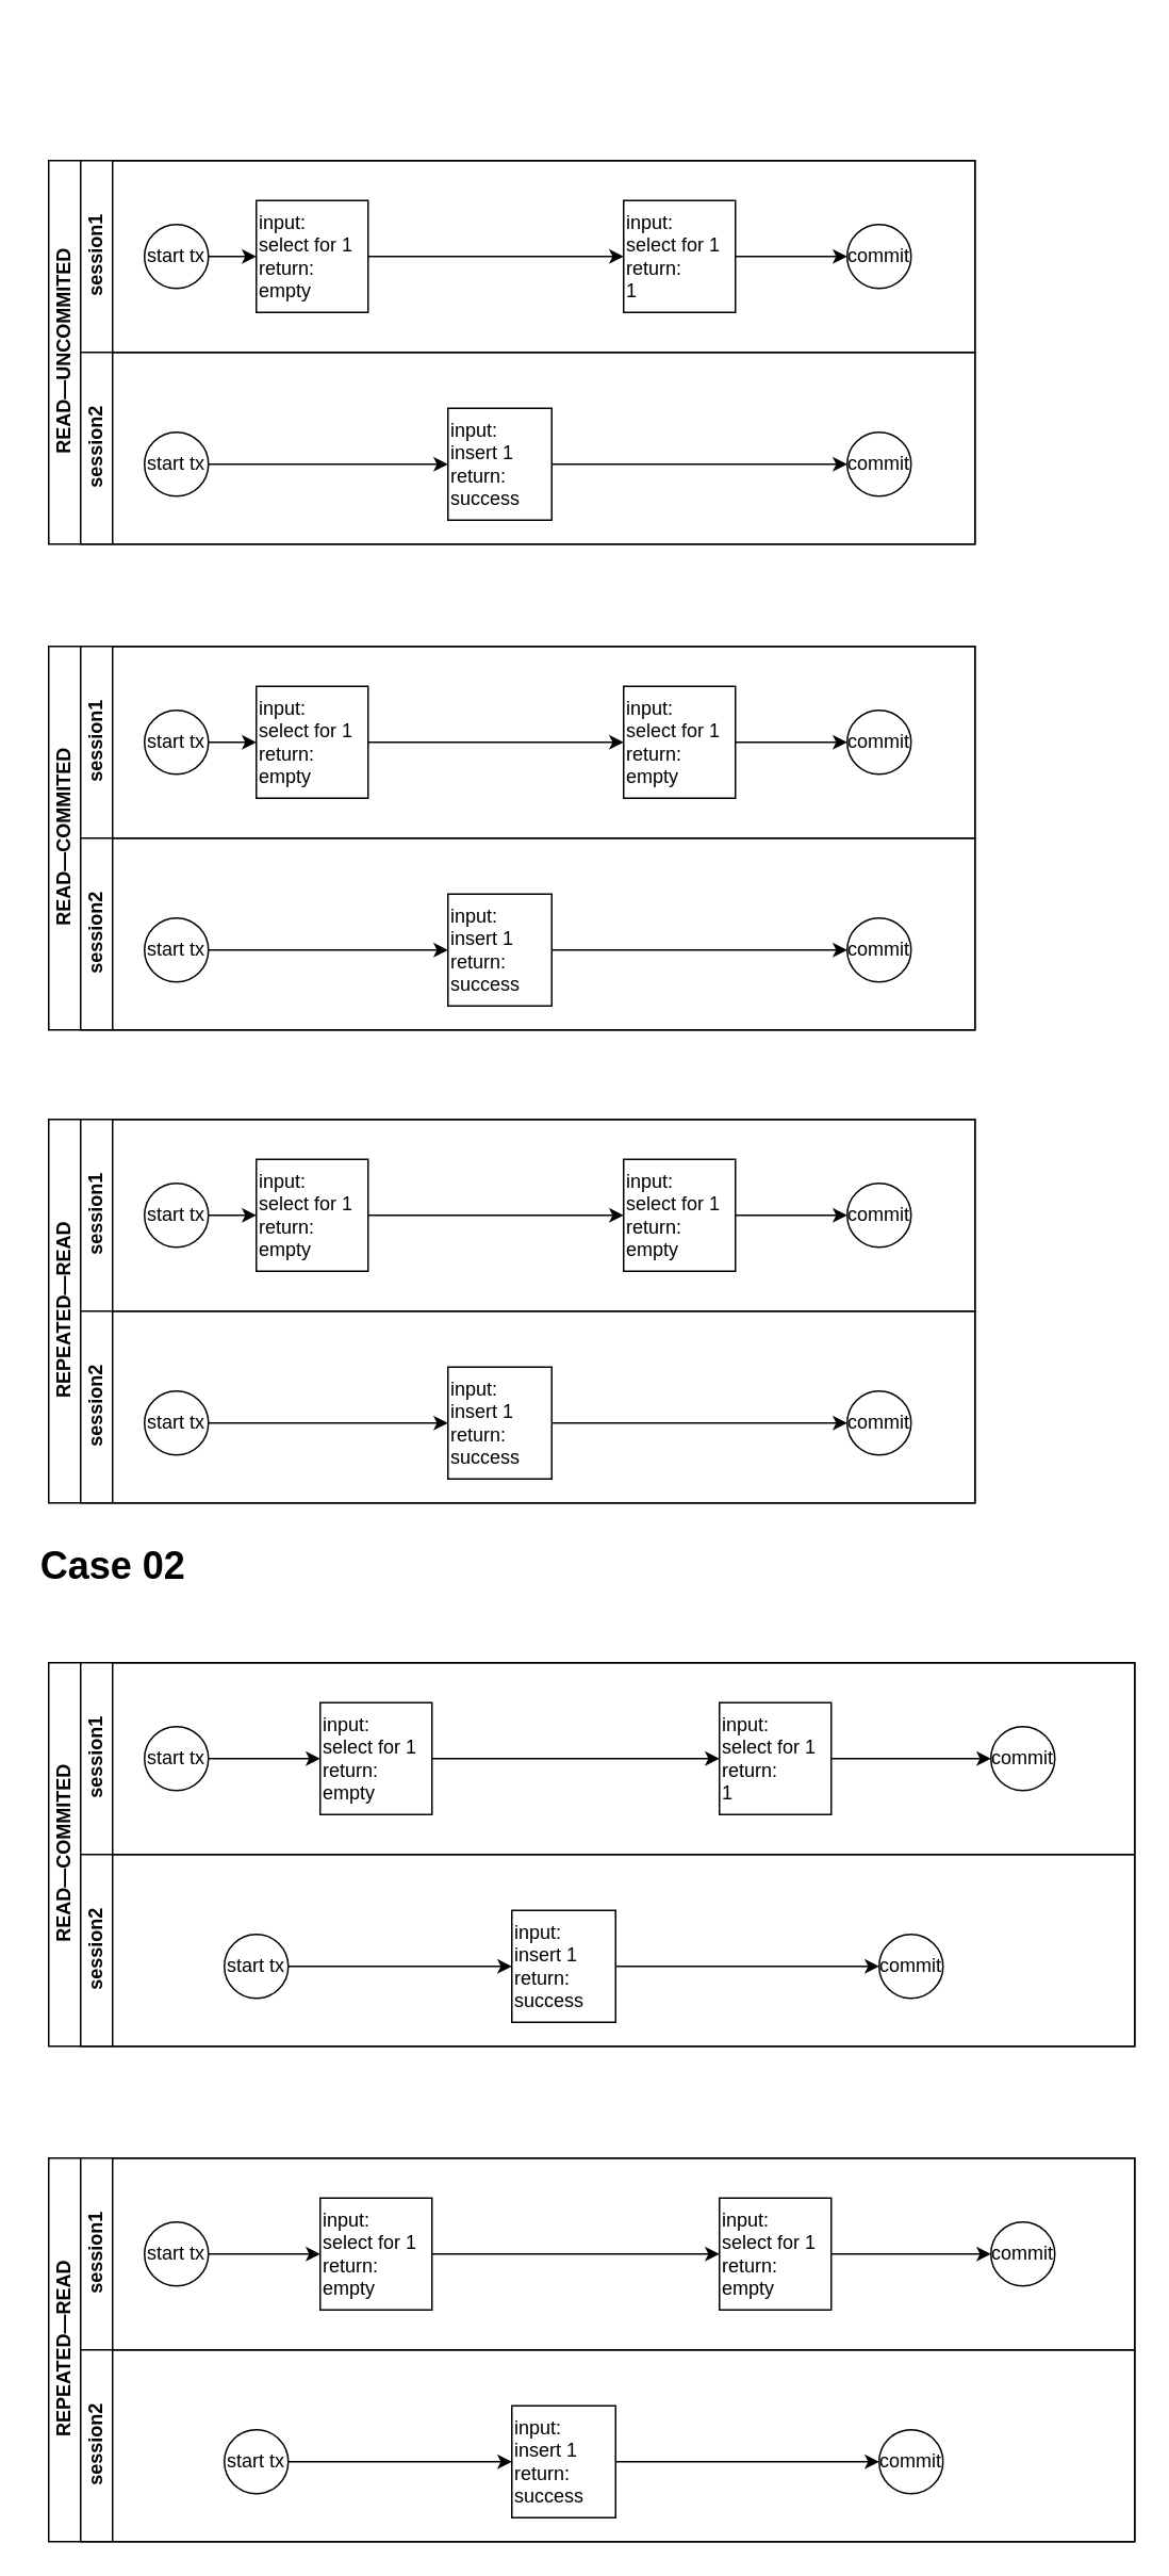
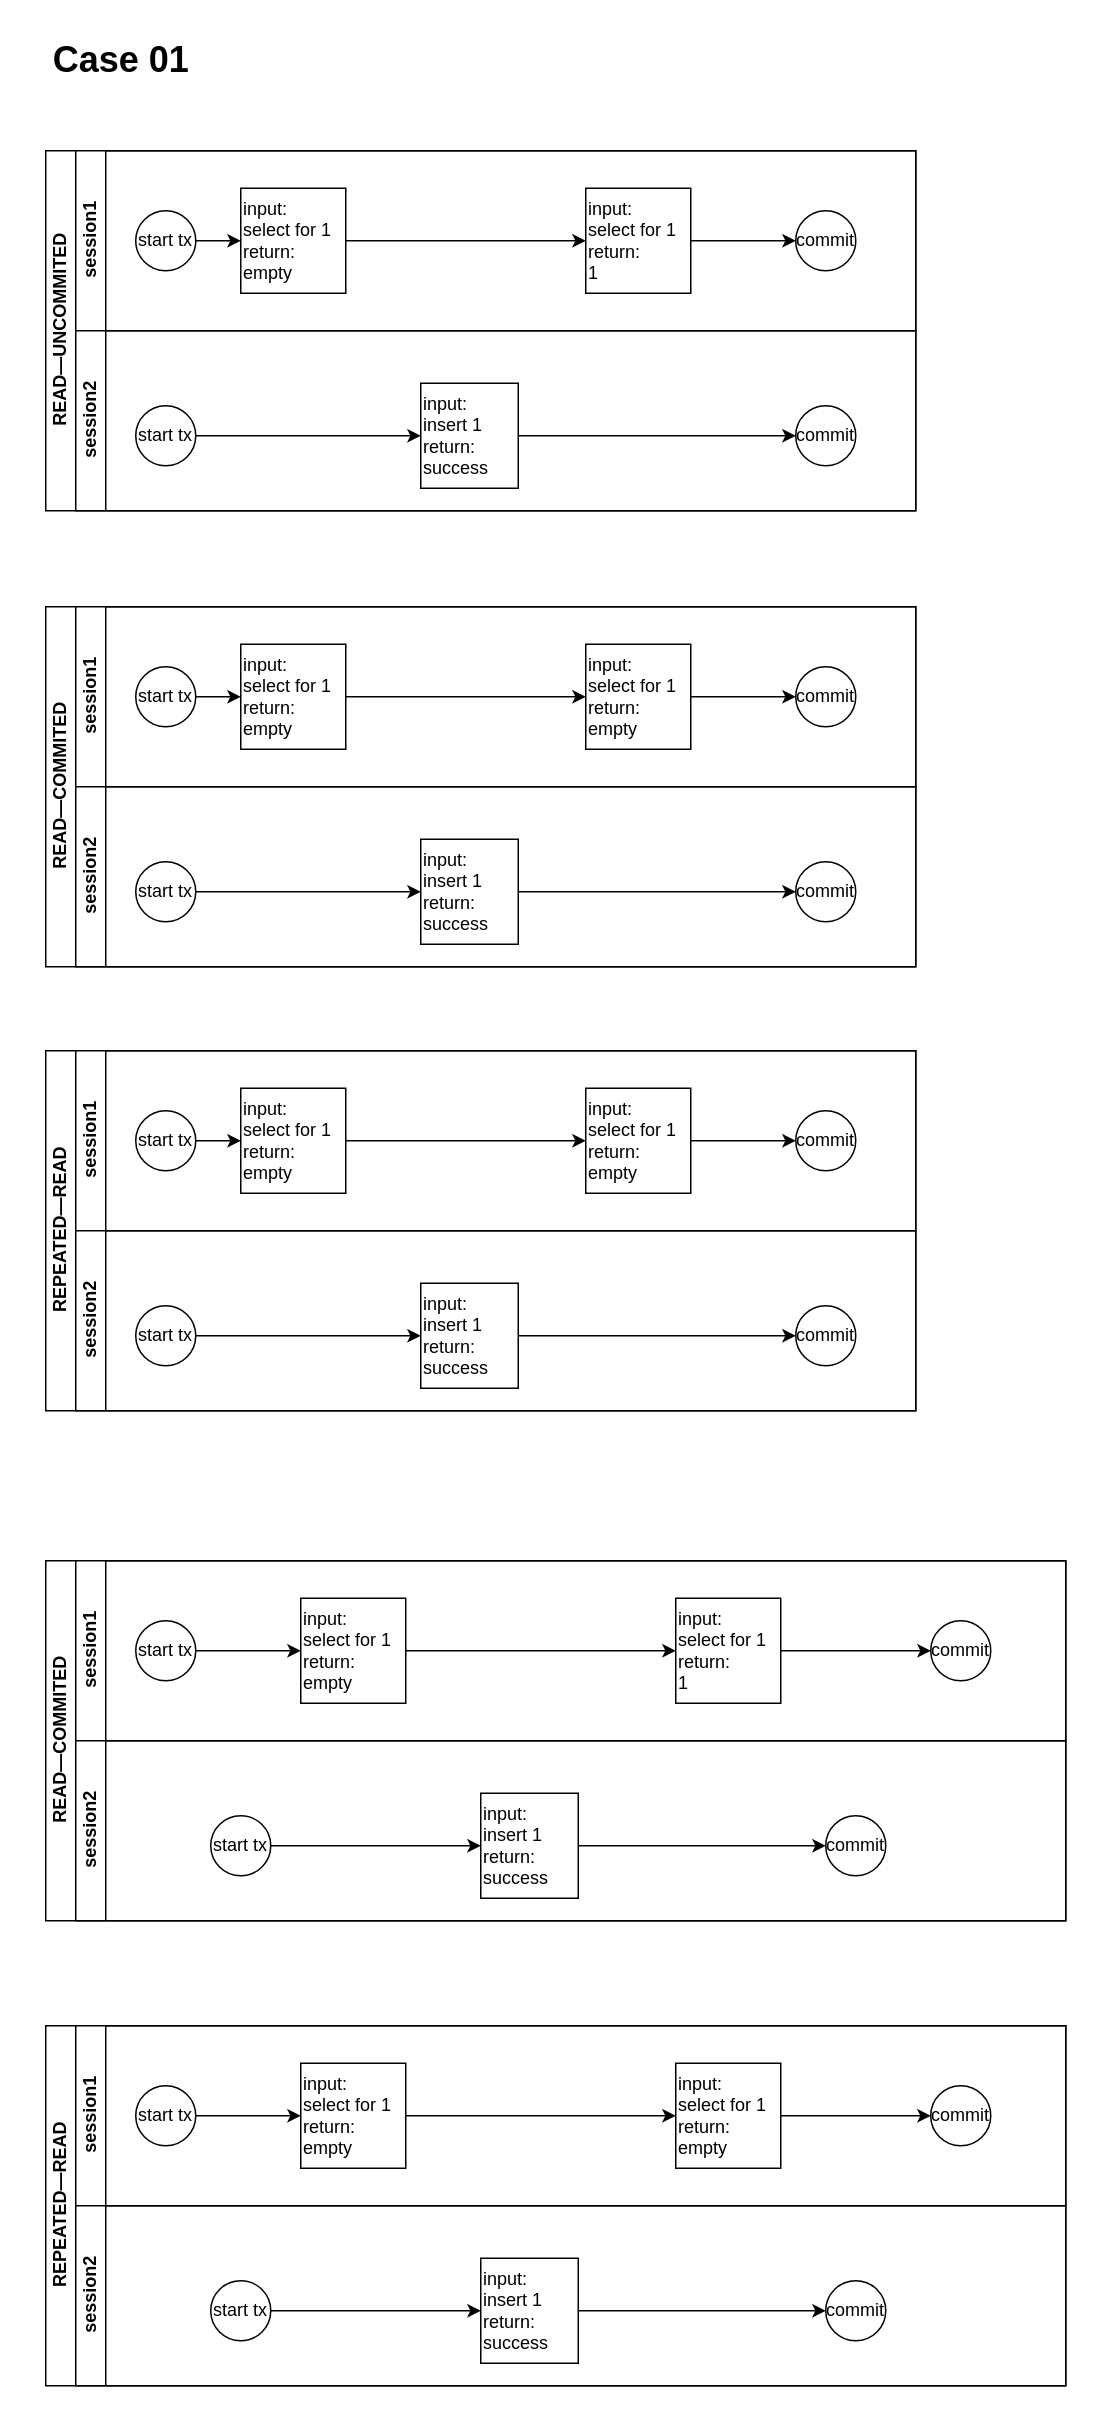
+ <mxCell id="62" value="Case 01" style="text;strokeColor=none;fillColor=none;html=1;fontSize=24;fontStyle=1;verticalAlign=middle;align=center;" parent="1" vertex="1"><mxGeometry x="30" y="20" width="100" height="40" as="geometry" /></mxCell>
- <mxCell id="63" value="Case 02" style="text;strokeColor=none;fillColor=none;html=1;fontSize=24;fontStyle=1;verticalAlign=middle;align=center;" parent="1" vertex="1"><mxGeometry x="20" y="960" width="100" height="40" as="geometry" /></mxCell>
